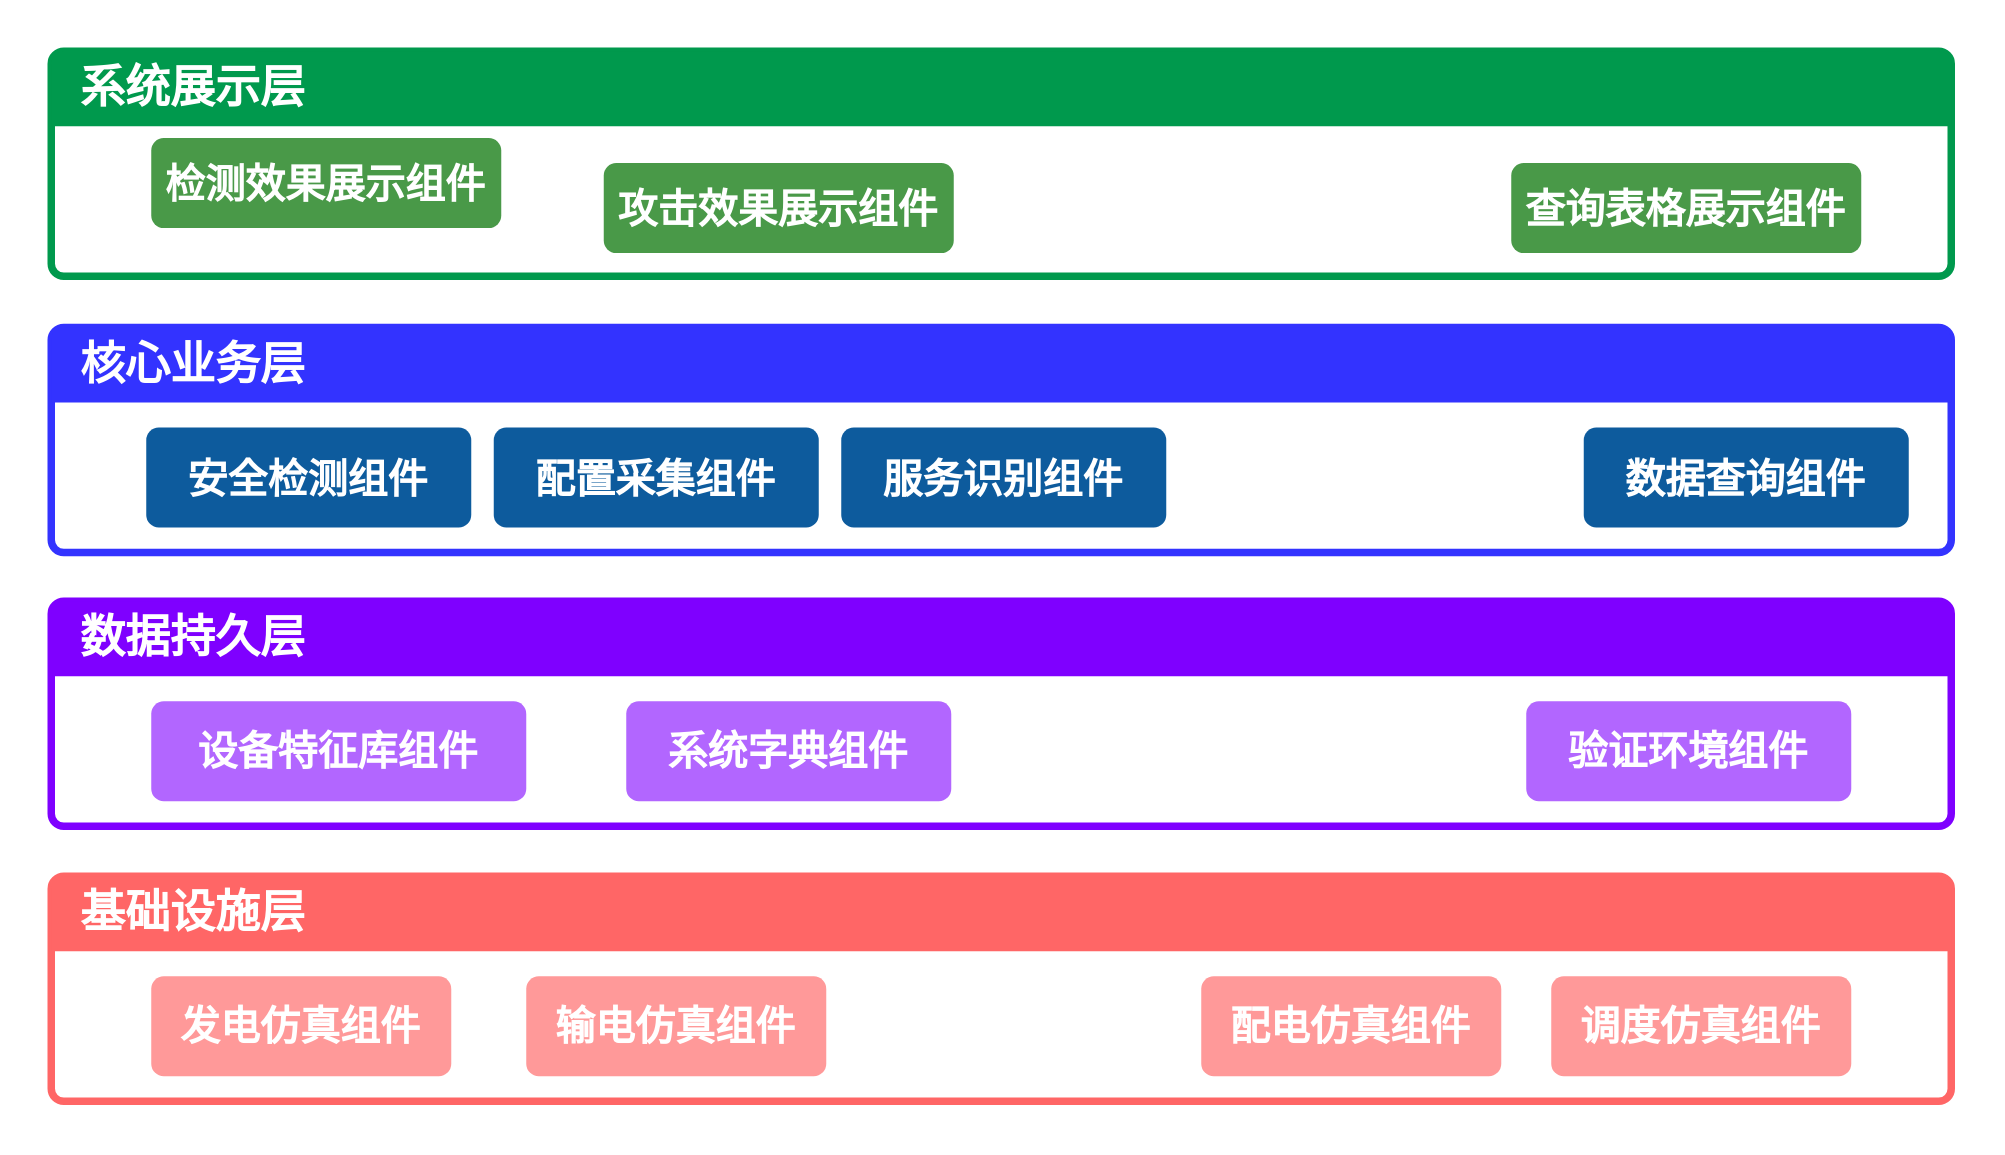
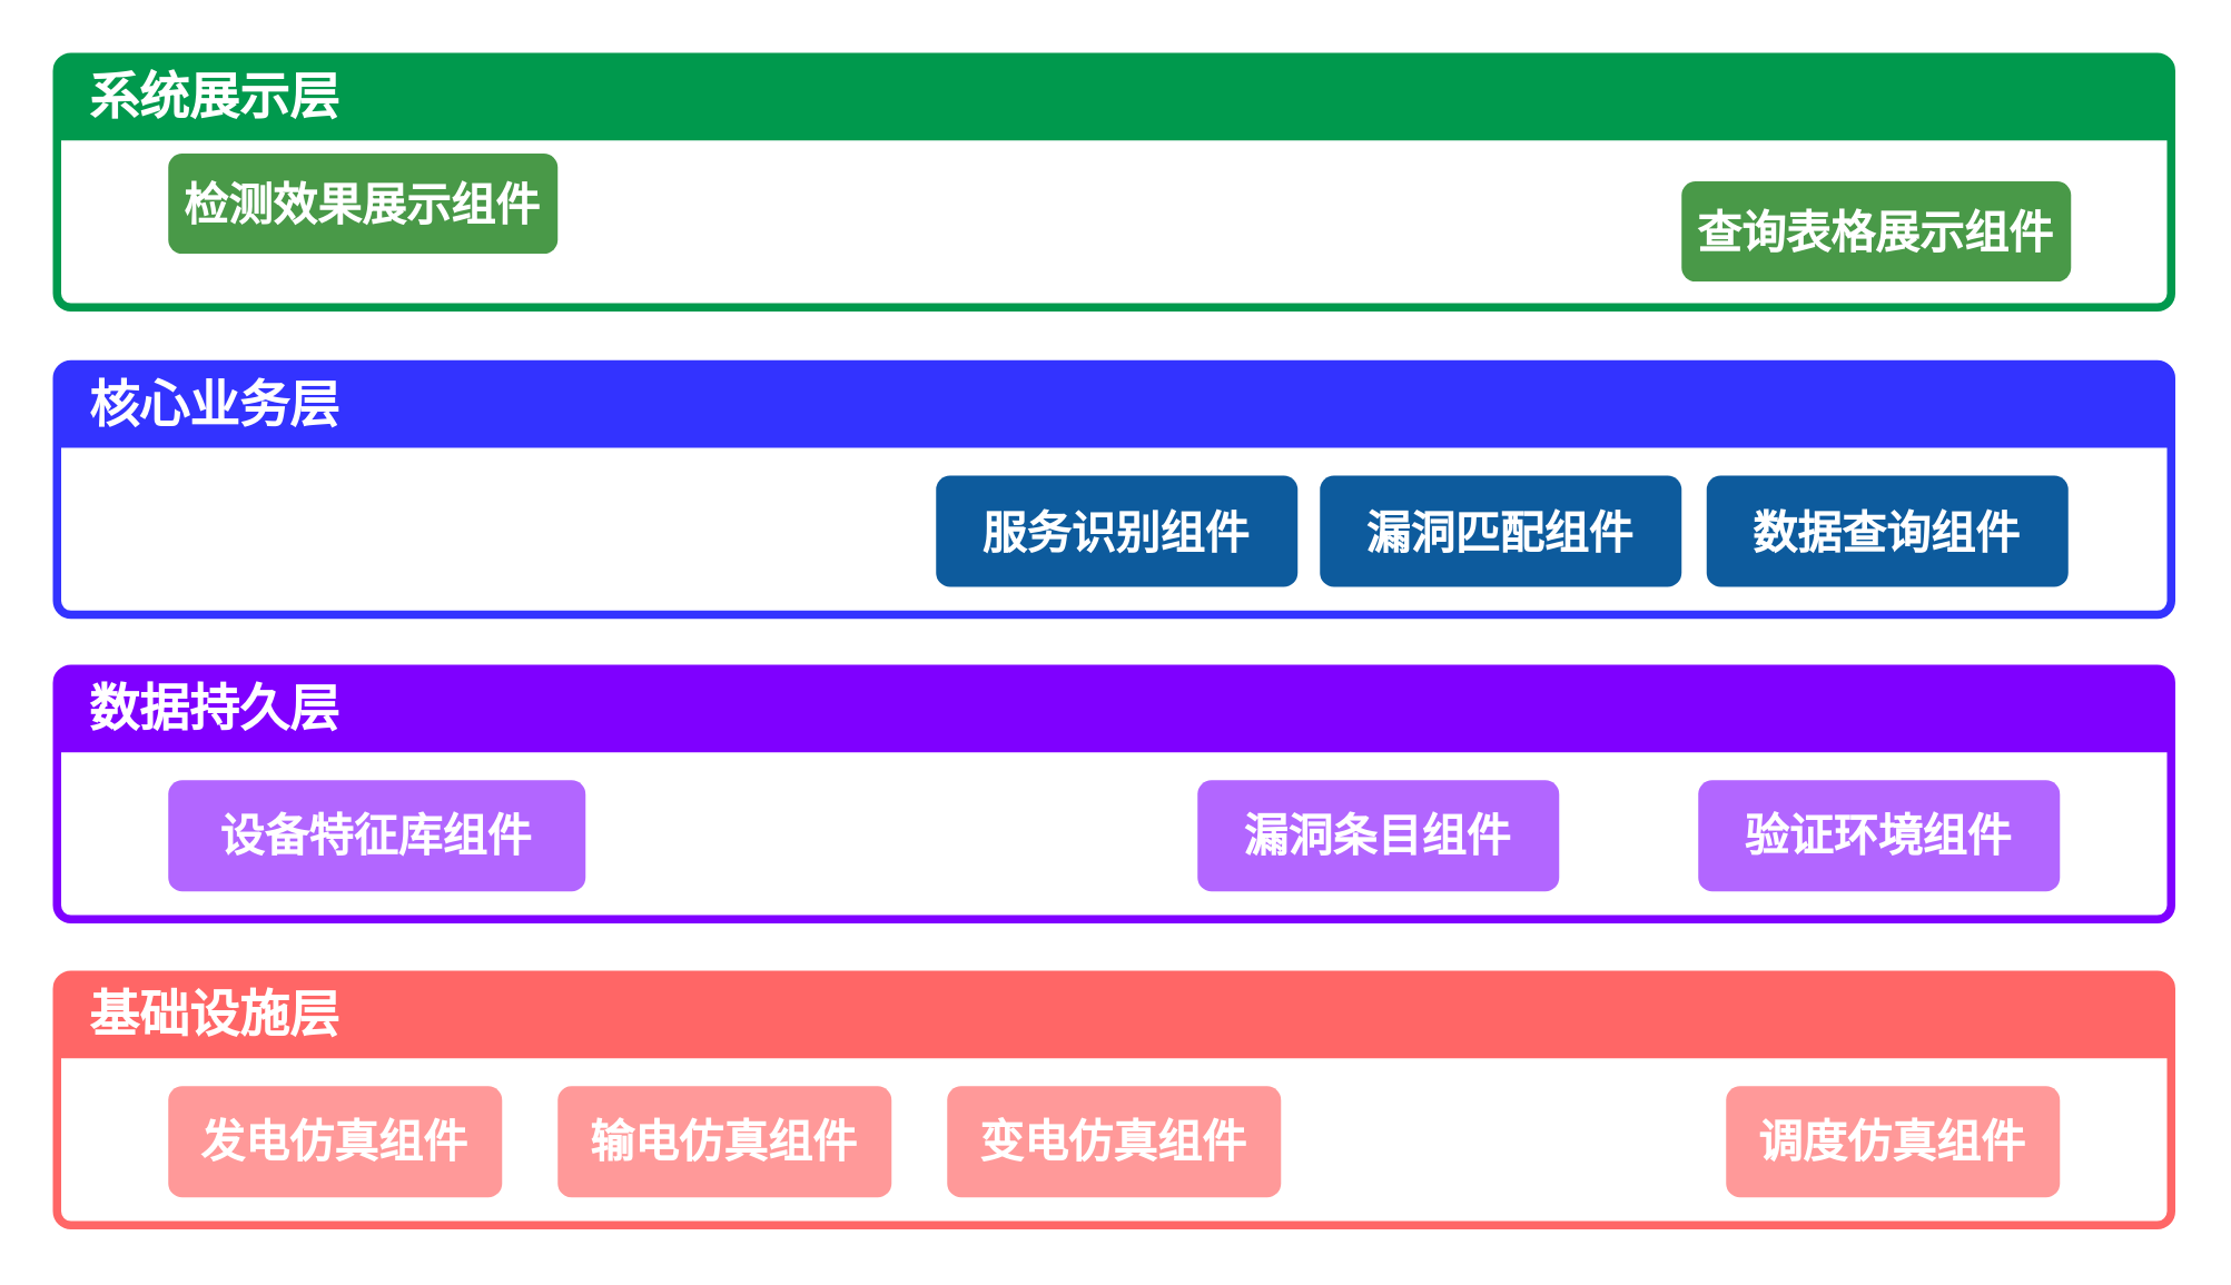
- <mxCell id="5" value="攻击效果展示组件" style="html=1;shadow=0;dashed=0;shape=mxgraph.bootstrap.rrect;align=center;rSize=5;strokeColor=none;fillColor=#499948;fontColor=#ffffff;fontStyle=1;whiteSpace=wrap;fontSize=16;fontFamily=楷体;" vertex="1" parent="2"><mxGeometry x="221" y="44.727" width="140" height="36" as="geometry" /></mxCell>
- <mxCell id="9" value="安全检测组件" style="html=1;shadow=0;dashed=0;shape=mxgraph.bootstrap.rrect;align=center;rSize=5;strokeColor=none;fillColor=#0D5B9D;fontColor=#ffffff;fontStyle=1;whiteSpace=wrap;fontSize=16;fontFamily=楷体;" vertex="1" parent="7"><mxGeometry x="38" y="40" width="130" height="40" as="geometry" /></mxCell>
- <mxCell id="10" value="配置采集组件" style="html=1;shadow=0;dashed=0;shape=mxgraph.bootstrap.rrect;align=center;rSize=5;strokeColor=none;fillColor=#0D5B9D;fontColor=#ffffff;fontStyle=1;whiteSpace=wrap;fontSize=16;fontFamily=楷体;" vertex="1" parent="7"><mxGeometry x="177" y="40" width="130" height="40" as="geometry" /></mxCell>
+ <mxCell id="12" value="漏洞匹配组件" style="html=1;shadow=0;dashed=0;shape=mxgraph.bootstrap.rrect;align=center;rSize=5;strokeColor=none;fillColor=#0D5B9D;fontColor=#ffffff;fontStyle=1;whiteSpace=wrap;fontSize=16;fontFamily=楷体;" vertex="1" parent="7"><mxGeometry x="454" y="40" width="130" height="40" as="geometry" /></mxCell>
- <mxCell id="13" value="数据查询组件" style="html=1;shadow=0;dashed=0;shape=mxgraph.bootstrap.rrect;align=center;rSize=5;strokeColor=none;fillColor=#0D5B9D;fontColor=#ffffff;fontStyle=1;whiteSpace=wrap;fontSize=16;fontFamily=楷体;" vertex="1" parent="7"><mxGeometry x="613" y="40" width="130" height="40" as="geometry" /></mxCell>
+ <mxCell id="13" value="数据查询组件" style="html=1;shadow=0;dashed=0;shape=mxgraph.bootstrap.rrect;align=center;rSize=5;strokeColor=none;fillColor=#0D5B9D;fontColor=#ffffff;fontStyle=1;whiteSpace=wrap;fontSize=16;fontFamily=楷体;" vertex="1" parent="7"><mxGeometry x="593" y="40" width="130" height="40" as="geometry" /></mxCell>
- <mxCell id="17" value="系统字典组件" style="html=1;shadow=0;dashed=0;shape=mxgraph.bootstrap.rrect;align=center;rSize=5;strokeColor=none;fillColor=#B266FF;fontColor=#ffffff;fontStyle=1;whiteSpace=wrap;fontSize=16;fontFamily=楷体;" vertex="1" parent="14"><mxGeometry x="230" y="40" width="130" height="40" as="geometry" /></mxCell>
+ <mxCell id="18" value="漏洞条目组件" style="html=1;shadow=0;dashed=0;shape=mxgraph.bootstrap.rrect;align=center;rSize=5;strokeColor=none;fillColor=#B266FF;fontColor=#ffffff;fontStyle=1;whiteSpace=wrap;fontSize=16;fontFamily=楷体;" vertex="1" parent="14"><mxGeometry x="410" y="40" width="130" height="40" as="geometry" /></mxCell>
- <mxCell id="23" value="输电仿真组件" style="html=1;shadow=0;dashed=0;shape=mxgraph.bootstrap.rrect;align=center;rSize=5;strokeColor=none;fillColor=#FF9999;fontColor=#ffffff;fontStyle=1;whiteSpace=wrap;fontSize=16;fontFamily=楷体;" vertex="1" parent="20"><mxGeometry x="190" y="40" width="120" height="40" as="geometry" /></mxCell>
+ <mxCell id="23" value="输电仿真组件" style="html=1;shadow=0;dashed=0;shape=mxgraph.bootstrap.rrect;align=center;rSize=5;strokeColor=none;fillColor=#FF9999;fontColor=#ffffff;fontStyle=1;whiteSpace=wrap;fontSize=16;fontFamily=楷体;" vertex="1" parent="20"><mxGeometry x="180" y="40" width="120" height="40" as="geometry" /></mxCell>
+ <mxCell id="24" value="变电仿真组件" style="html=1;shadow=0;dashed=0;shape=mxgraph.bootstrap.rrect;align=center;rSize=5;strokeColor=none;fillColor=#FF9999;fontColor=#ffffff;fontStyle=1;whiteSpace=wrap;fontSize=16;fontFamily=楷体;" vertex="1" parent="20"><mxGeometry x="320" y="40" width="120" height="40" as="geometry" /></mxCell>
- <mxCell id="25" value="配电仿真组件" style="html=1;shadow=0;dashed=0;shape=mxgraph.bootstrap.rrect;align=center;rSize=5;strokeColor=none;fillColor=#FF9999;fontColor=#ffffff;fontStyle=1;whiteSpace=wrap;fontSize=16;fontFamily=楷体;" vertex="1" parent="20"><mxGeometry x="460" y="40" width="120" height="40" as="geometry" /></mxCell>
